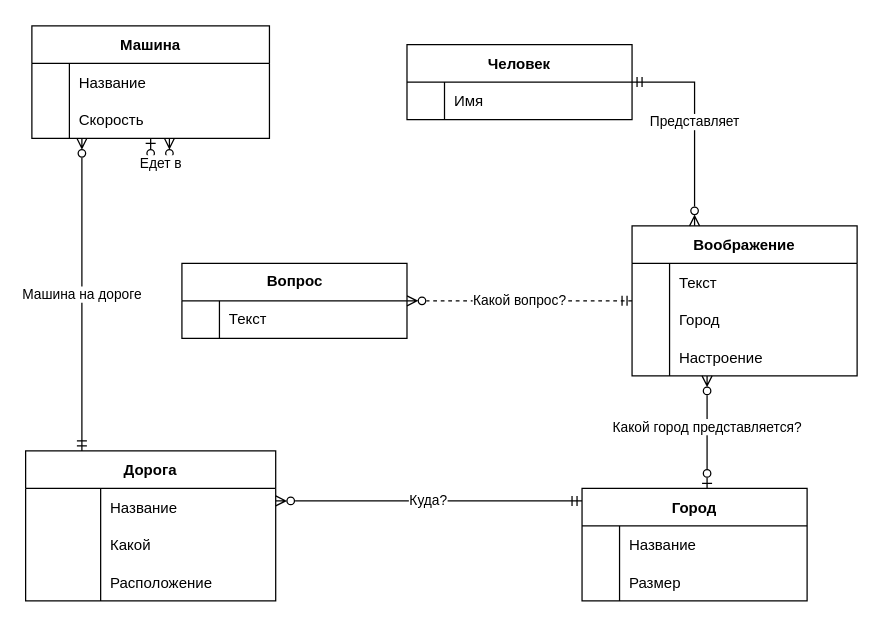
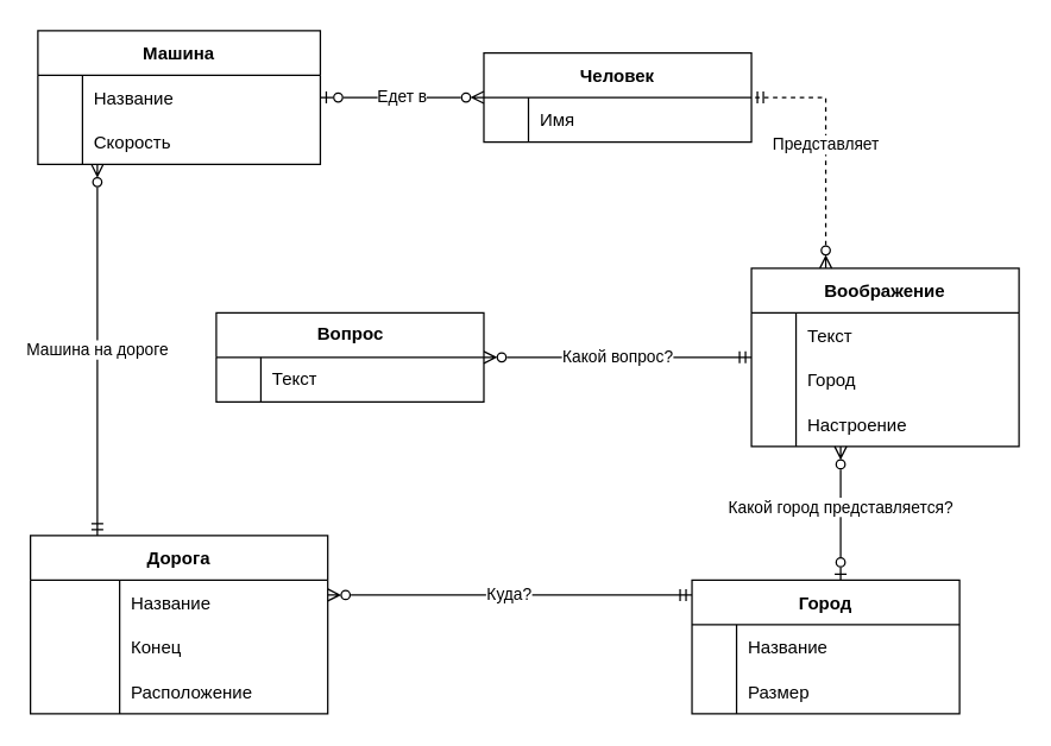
- <mxCell id="43" value="Представляет" style="edgeStyle=orthogonalEdgeStyle;rounded=0;jumpStyle=none;orthogonalLoop=1;jettySize=auto;html=1;startArrow=ERzeroToMany;startFill=0;endArrow=ERmandOne;endFill=0;" parent="1" source="22" target="17" edge="1"><mxGeometry relative="1" as="geometry"><mxPoint x="605" y="305" as="sourcePoint" /><mxPoint x="485" y="165" as="targetPoint" /><Array as="points"><mxPoint x="555" y="160" /><mxPoint x="555" y="160" /></Array></mxGeometry></mxCell>
+ <mxCell id="43" value="Представляет" style="edgeStyle=orthogonalEdgeStyle;rounded=0;jumpStyle=none;orthogonalLoop=1;jettySize=auto;html=1;startArrow=ERzeroToMany;startFill=0;endArrow=ERmandOne;endFill=0;dashed=1;" parent="1" source="22" target="17" edge="1"><mxGeometry relative="1" as="geometry"><mxPoint x="605" y="305" as="sourcePoint" /><mxPoint x="485" y="165" as="targetPoint" /><Array as="points"><mxPoint x="555" y="160" /><mxPoint x="555" y="160" /></Array></mxGeometry></mxCell>
- <mxCell id="45" value="Едет в" style="edgeStyle=orthogonalEdgeStyle;rounded=0;jumpStyle=none;orthogonalLoop=1;jettySize=auto;html=1;startArrow=ERzeroToOne;startFill=0;endArrow=ERzeroToMany;endFill=0;" parent="1" source="10" target="16" edge="1"><mxGeometry relative="1" as="geometry"><mxPoint x="215" y="185" as="sourcePoint" /><mxPoint x="305" y="165" as="targetPoint" /></mxGeometry></mxCell>
+ <mxCell id="45" value="Едет в" style="edgeStyle=orthogonalEdgeStyle;rounded=0;jumpStyle=none;orthogonalLoop=1;jettySize=auto;html=1;startArrow=ERzeroToOne;startFill=0;endArrow=ERzeroToMany;endFill=0;" parent="1" source="10" target="17" edge="1"><mxGeometry relative="1" as="geometry"><mxPoint x="215" y="185" as="sourcePoint" /><mxPoint x="305" y="165" as="targetPoint" /></mxGeometry></mxCell>
- <mxCell id="21" value="Какой вопрос?" style="edgeStyle=orthogonalEdgeStyle;rounded=0;orthogonalLoop=1;jettySize=auto;html=1;startArrow=ERmandOne;startFill=0;endArrow=ERzeroToMany;endFill=0;dashed=1;" parent="1" source="22" target="46" edge="1"><mxGeometry x="0.004" relative="1" as="geometry"><mxPoint as="offset" /></mxGeometry></mxCell>
+ <mxCell id="21" value="Какой вопрос?" style="edgeStyle=orthogonalEdgeStyle;rounded=0;orthogonalLoop=1;jettySize=auto;html=1;startArrow=ERmandOne;startFill=0;endArrow=ERzeroToMany;endFill=0;" parent="1" source="22" target="46" edge="1"><mxGeometry x="0.004" relative="1" as="geometry"><mxPoint as="offset" /></mxGeometry></mxCell>
- <mxCell id="38" value="Какой" style="shape=partialRectangle;connectable=0;fillColor=none;top=0;left=0;bottom=0;right=0;align=left;spacingLeft=6;overflow=hidden;" parent="36" vertex="1"><mxGeometry x="60" width="140" height="30" as="geometry"><mxRectangle width="140" height="30" as="alternateBounds" /></mxGeometry></mxCell>
+ <mxCell id="38" value="Конец" style="shape=partialRectangle;connectable=0;fillColor=none;top=0;left=0;bottom=0;right=0;align=left;spacingLeft=6;overflow=hidden;" parent="36" vertex="1"><mxGeometry x="60" width="140" height="30" as="geometry"><mxRectangle width="140" height="30" as="alternateBounds" /></mxGeometry></mxCell>
